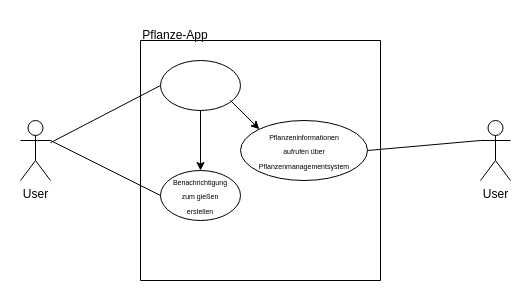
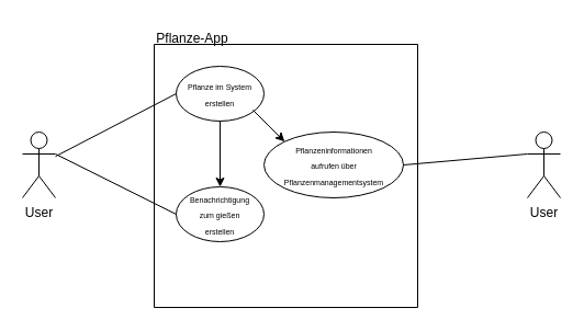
+ <mxCell id="5" value="&lt;font style=&quot;font-size: 7px;&quot;&gt;Pflanze im System erstellen&lt;br&gt;&lt;/font&gt;" style="text;html=1;align=center;verticalAlign=middle;whiteSpace=wrap;rounded=0;" vertex="1" parent="3"><mxGeometry x="30" y="30" width="60" height="30" as="geometry" /></mxCell>
